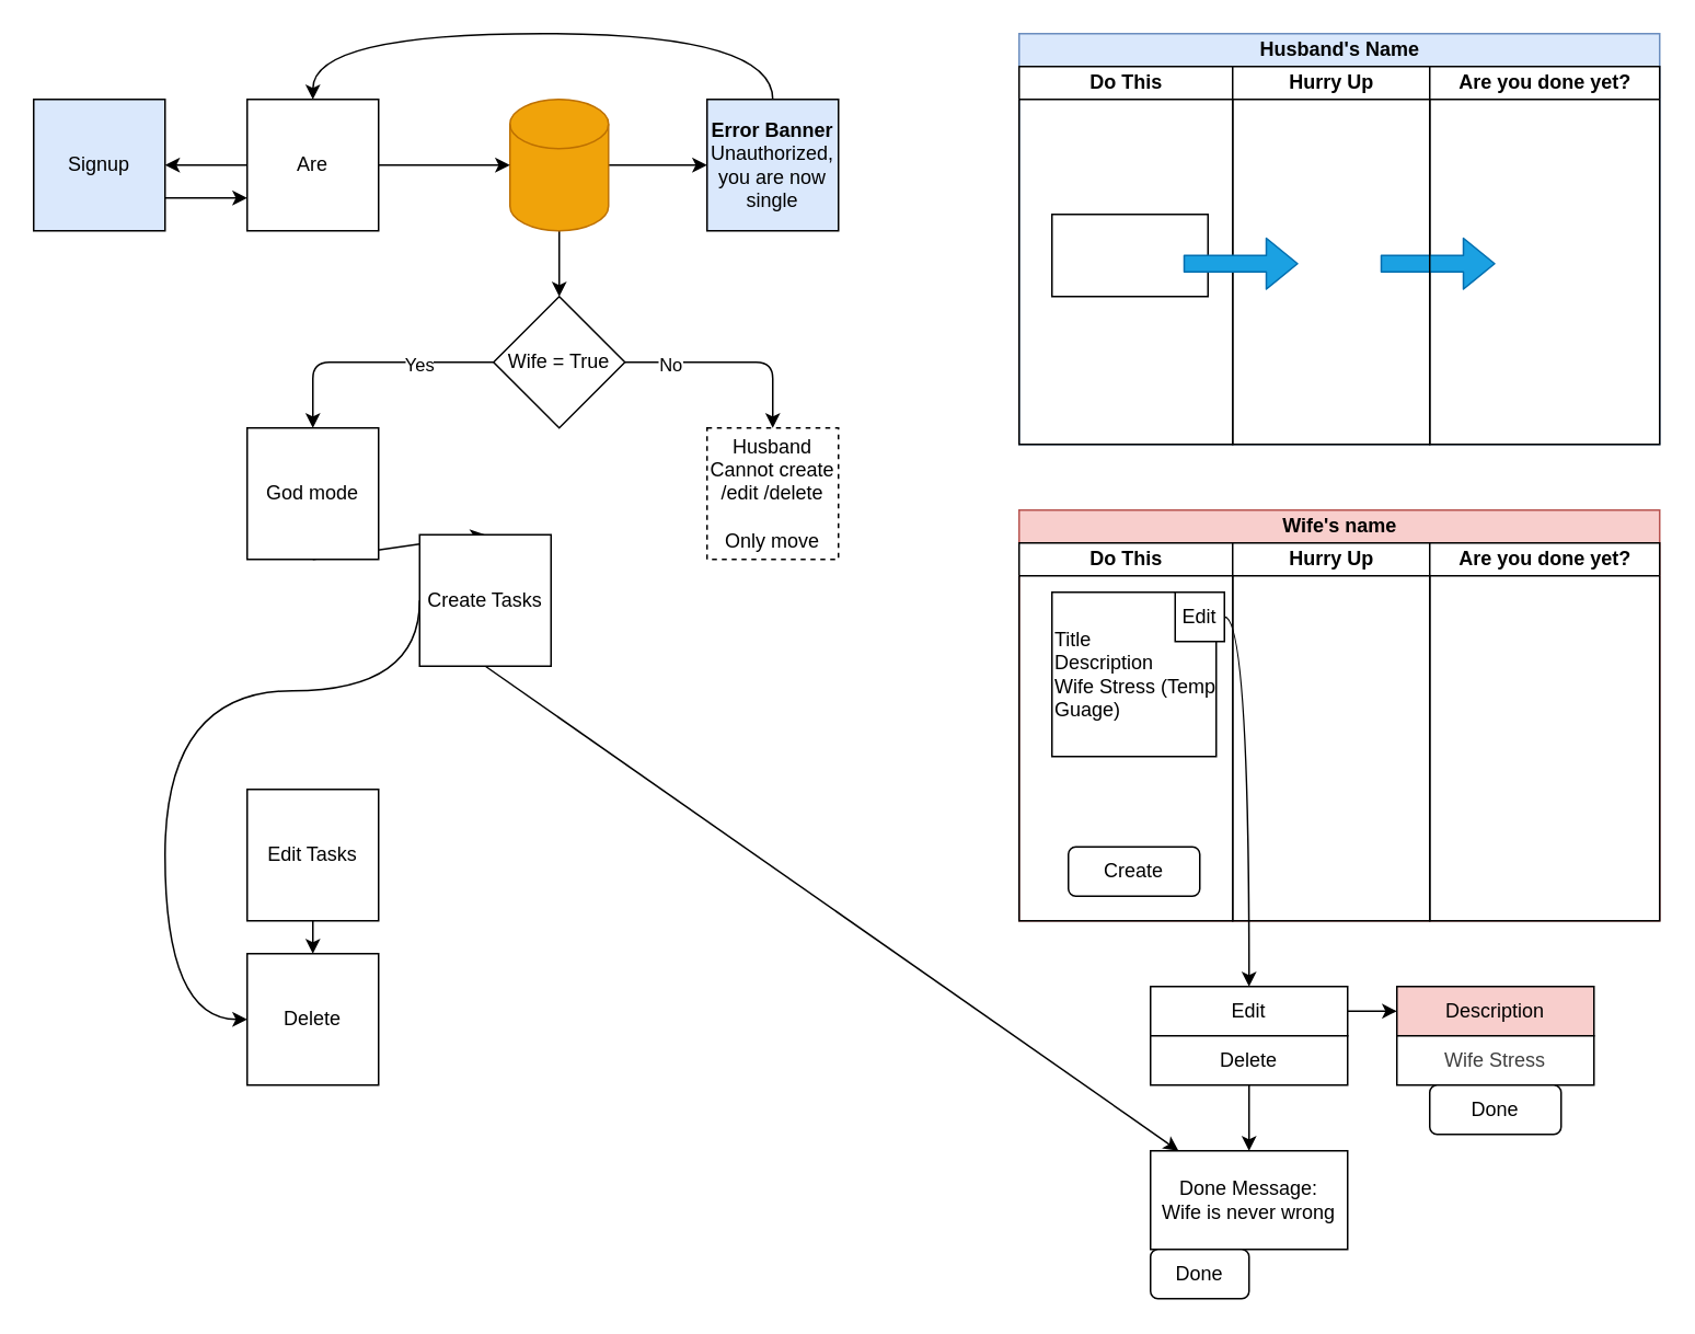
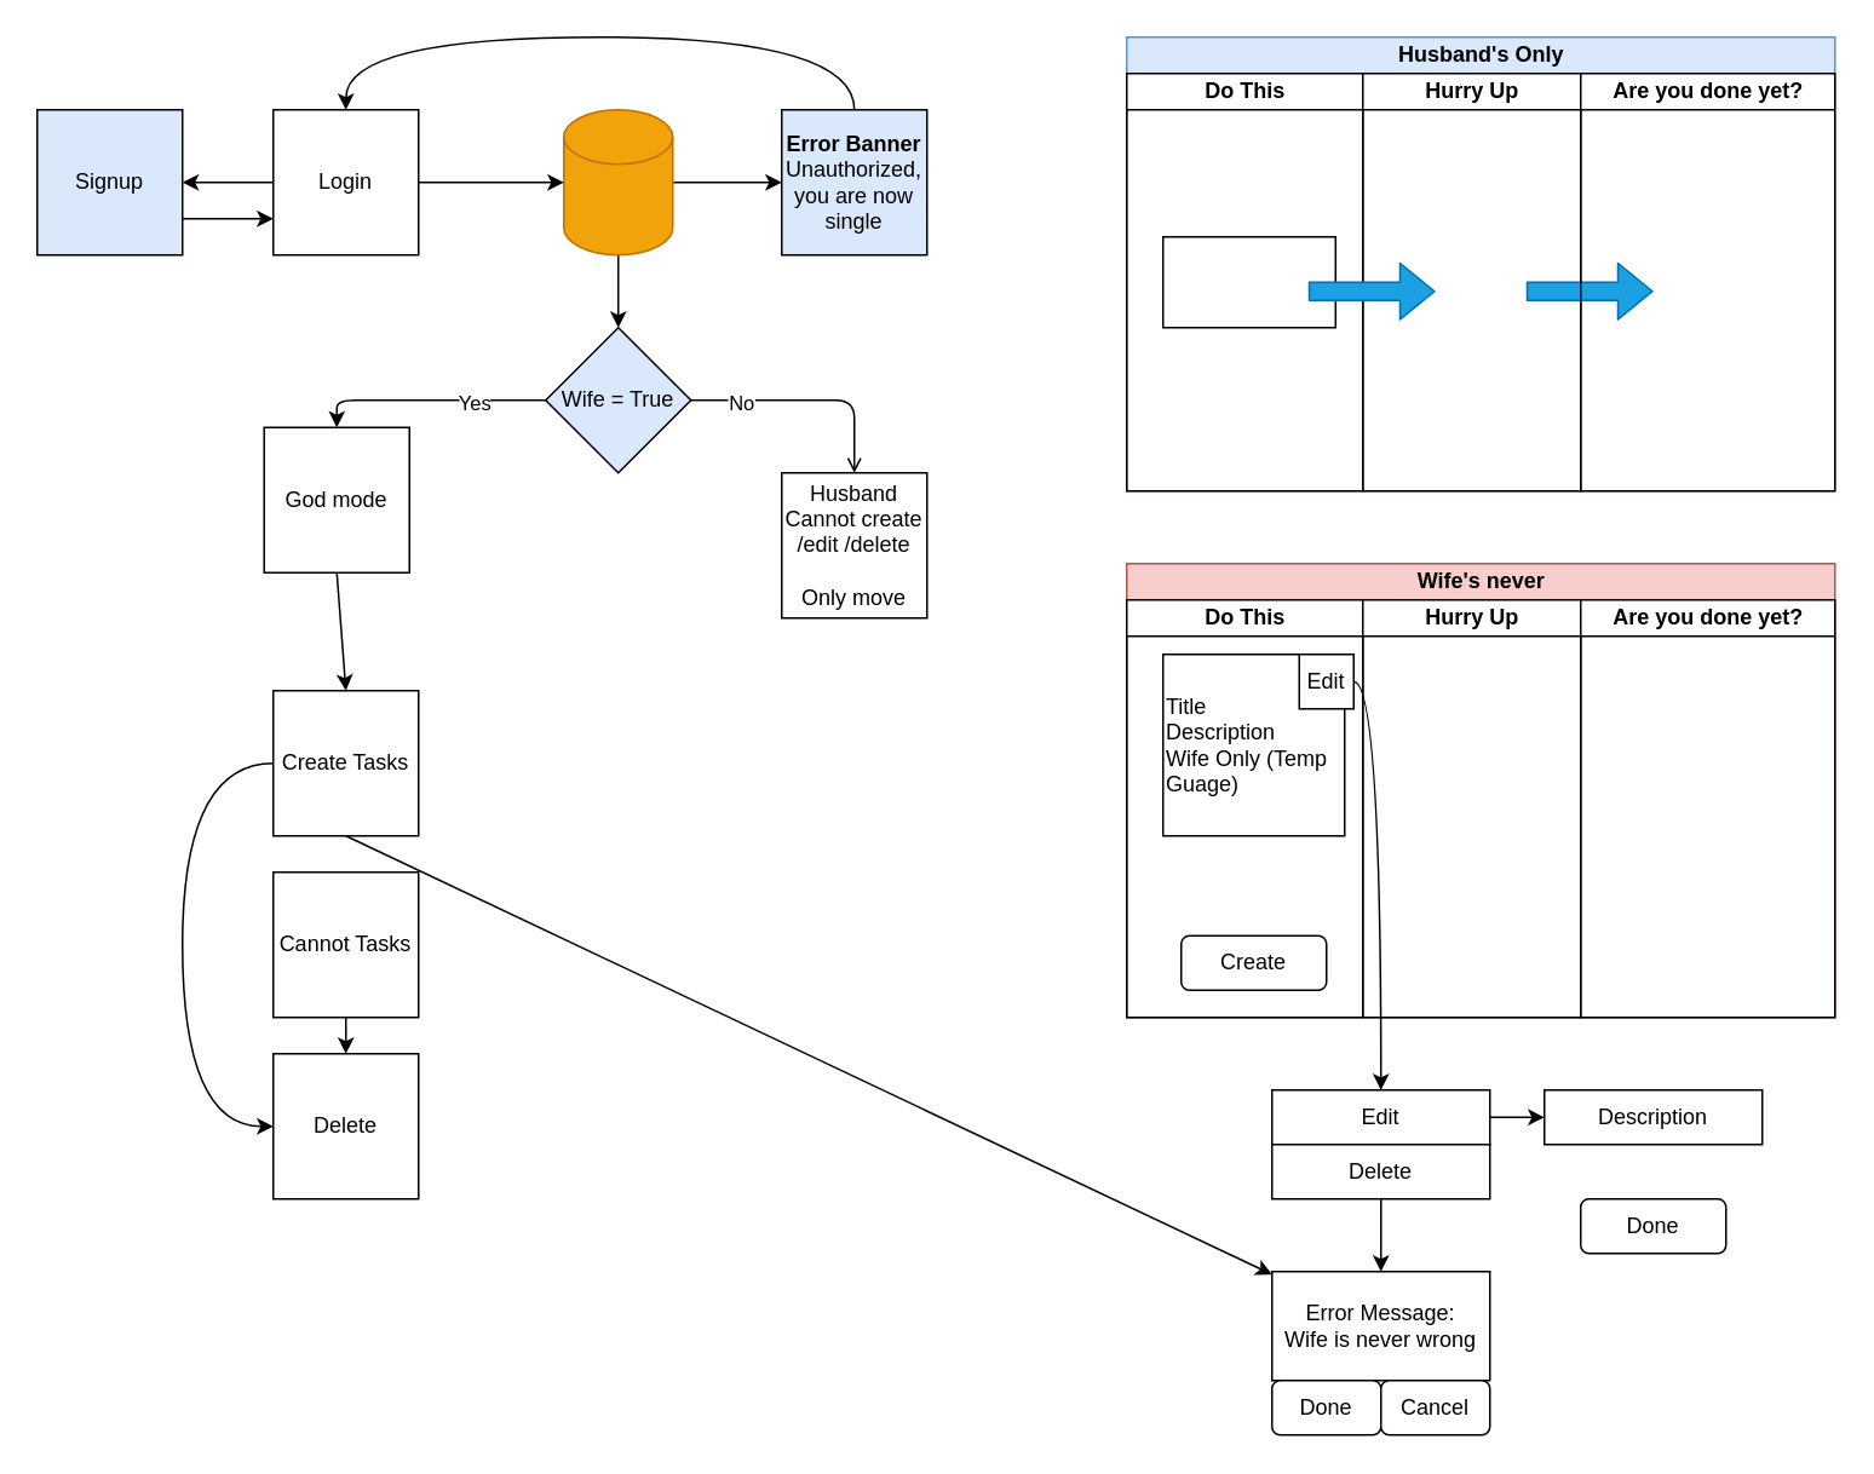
- <mxCell id="24" value="Husband's Name" style="swimlane;childLayout=stackLayout;resizeParent=1;resizeParentMax=0;startSize=20;html=1;fillColor=#dae8fc;strokeColor=#6c8ebf;" vertex="1" parent="1"><mxGeometry x="620" y="20" width="390" height="250" as="geometry" /></mxCell>
+ <mxCell id="24" value="Husband's Only" style="swimlane;childLayout=stackLayout;resizeParent=1;resizeParentMax=0;startSize=20;html=1;fillColor=#dae8fc;strokeColor=#6c8ebf;" vertex="1" parent="1"><mxGeometry x="620" y="20" width="390" height="250" as="geometry" /></mxCell>
- <mxCell id="3" value="Are" style="whiteSpace=wrap;html=1;aspect=fixed;" vertex="1" parent="1"><mxGeometry x="150" y="60" width="80" height="80" as="geometry" /></mxCell>
+ <mxCell id="3" value="Login" style="whiteSpace=wrap;html=1;aspect=fixed;" vertex="1" parent="1"><mxGeometry x="150" y="60" width="80" height="80" as="geometry" /></mxCell>
- <mxCell id="15" value="Wife = True" style="rhombus;whiteSpace=wrap;html=1;" vertex="1" parent="1"><mxGeometry x="300" y="180" width="80" height="80" as="geometry" /></mxCell>
+ <mxCell id="15" value="Wife = True" style="rhombus;whiteSpace=wrap;html=1;fillColor=#dae8fc;" vertex="1" parent="1"><mxGeometry x="300" y="180" width="80" height="80" as="geometry" /></mxCell>
- <mxCell id="13" style="edgeStyle=orthogonalEdgeStyle;html=1;exitX=1;exitY=0.5;exitDx=0;exitDy=0;entryX=0.5;entryY=0;entryDx=0;entryDy=0;" edge="1" parent="1" source="15" target="9"><mxGeometry relative="1" as="geometry" /></mxCell>
+ <mxCell id="13" style="edgeStyle=orthogonalEdgeStyle;html=1;exitX=1;exitY=0.5;exitDx=0;exitDy=0;entryX=0.5;entryY=0;entryDx=0;entryDy=0;endArrow=open;" edge="1" parent="1" source="15" target="9"><mxGeometry relative="1" as="geometry" /></mxCell>
- <mxCell id="8" value="God mode" style="whiteSpace=wrap;html=1;aspect=fixed;" vertex="1" parent="1"><mxGeometry x="150" y="260" width="80" height="80" as="geometry" /></mxCell>
+ <mxCell id="8" value="God mode" style="whiteSpace=wrap;html=1;aspect=fixed;" vertex="1" parent="1"><mxGeometry x="145" y="235" width="80" height="80" as="geometry" /></mxCell>
- <mxCell id="9" value="Husband&lt;br&gt;Cannot create /edit /delete&lt;br&gt;&lt;br&gt;Only move" style="whiteSpace=wrap;html=1;aspect=fixed;dashed=1;" vertex="1" parent="1"><mxGeometry x="430" y="260" width="80" height="80" as="geometry" /></mxCell>
+ <mxCell id="9" value="Husband&lt;br&gt;Cannot create /edit /delete&lt;br&gt;&lt;br&gt;Only move" style="whiteSpace=wrap;html=1;aspect=fixed;" vertex="1" parent="1"><mxGeometry x="430" y="260" width="80" height="80" as="geometry" /></mxCell>
- <mxCell id="31" value="Wife's name" style="swimlane;childLayout=stackLayout;resizeParent=1;resizeParentMax=0;startSize=20;html=1;fillColor=#f8cecc;strokeColor=#b85450;" vertex="1" parent="1"><mxGeometry x="620" y="310" width="390" height="250" as="geometry" /></mxCell>
+ <mxCell id="31" value="Wife's never" style="swimlane;childLayout=stackLayout;resizeParent=1;resizeParentMax=0;startSize=20;html=1;fillColor=#f8cecc;strokeColor=#b85450;" vertex="1" parent="1"><mxGeometry x="620" y="310" width="390" height="250" as="geometry" /></mxCell>
- <mxCell id="18" value="Create Tasks" style="whiteSpace=wrap;html=1;aspect=fixed;" vertex="1" parent="1"><mxGeometry x="255" y="325" width="80" height="80" as="geometry" /></mxCell>
+ <mxCell id="18" value="Create Tasks" style="whiteSpace=wrap;html=1;aspect=fixed;" vertex="1" parent="1"><mxGeometry x="150" y="380" width="80" height="80" as="geometry" /></mxCell>
- <mxCell id="34" value="Title&lt;br&gt;Description&lt;div&gt;Wife Stress (Temp Guage)&lt;/div&gt;" style="whiteSpace=wrap;html=1;aspect=fixed;align=left;" vertex="1" parent="32"><mxGeometry x="20" y="30" width="100" height="100" as="geometry" /></mxCell>
+ <mxCell id="34" value="Title&lt;br&gt;Description&lt;div&gt;Wife Only (Temp Guage)&lt;/div&gt;" style="whiteSpace=wrap;html=1;aspect=fixed;align=left;" vertex="1" parent="32"><mxGeometry x="20" y="30" width="100" height="100" as="geometry" /></mxCell>
- <mxCell id="20" value="Edit Tasks" style="whiteSpace=wrap;html=1;aspect=fixed;" vertex="1" parent="1"><mxGeometry x="150" y="480" width="80" height="80" as="geometry" /></mxCell>
+ <mxCell id="20" value="Cannot Tasks" style="whiteSpace=wrap;html=1;aspect=fixed;" vertex="1" parent="1"><mxGeometry x="150" y="480" width="80" height="80" as="geometry" /></mxCell>
- <mxCell id="43" value="Description" style="rounded=0;whiteSpace=wrap;html=1;fillColor=#f8cecc;" vertex="1" parent="1"><mxGeometry x="850" y="600" width="120" height="30" as="geometry" /></mxCell>
+ <mxCell id="43" value="Description" style="rounded=0;whiteSpace=wrap;html=1;" vertex="1" parent="1"><mxGeometry x="850" y="600" width="120" height="30" as="geometry" /></mxCell>
- <mxCell id="44" value="&lt;span style=&quot;color: rgb(63, 63, 63); text-align: left;&quot;&gt;Wife Stress&lt;/span&gt;" style="rounded=0;whiteSpace=wrap;html=1;" vertex="1" parent="1"><mxGeometry x="850" y="630" width="120" height="30" as="geometry" /></mxCell>
- <mxCell id="46" value="Done Message:&lt;br&gt;Wife is never wrong" style="rounded=0;whiteSpace=wrap;html=1;" vertex="1" parent="1"><mxGeometry x="700" y="700" width="120" height="60" as="geometry" /></mxCell>
+ <mxCell id="46" value="Error Message:&lt;br&gt;Wife is never wrong" style="rounded=0;whiteSpace=wrap;html=1;" vertex="1" parent="1"><mxGeometry x="700" y="700" width="120" height="60" as="geometry" /></mxCell>
+ <mxCell id="48" value="Cancel" style="rounded=1;whiteSpace=wrap;html=1;" vertex="1" parent="1"><mxGeometry x="760" y="760" width="60" height="30" as="geometry" /></mxCell>
